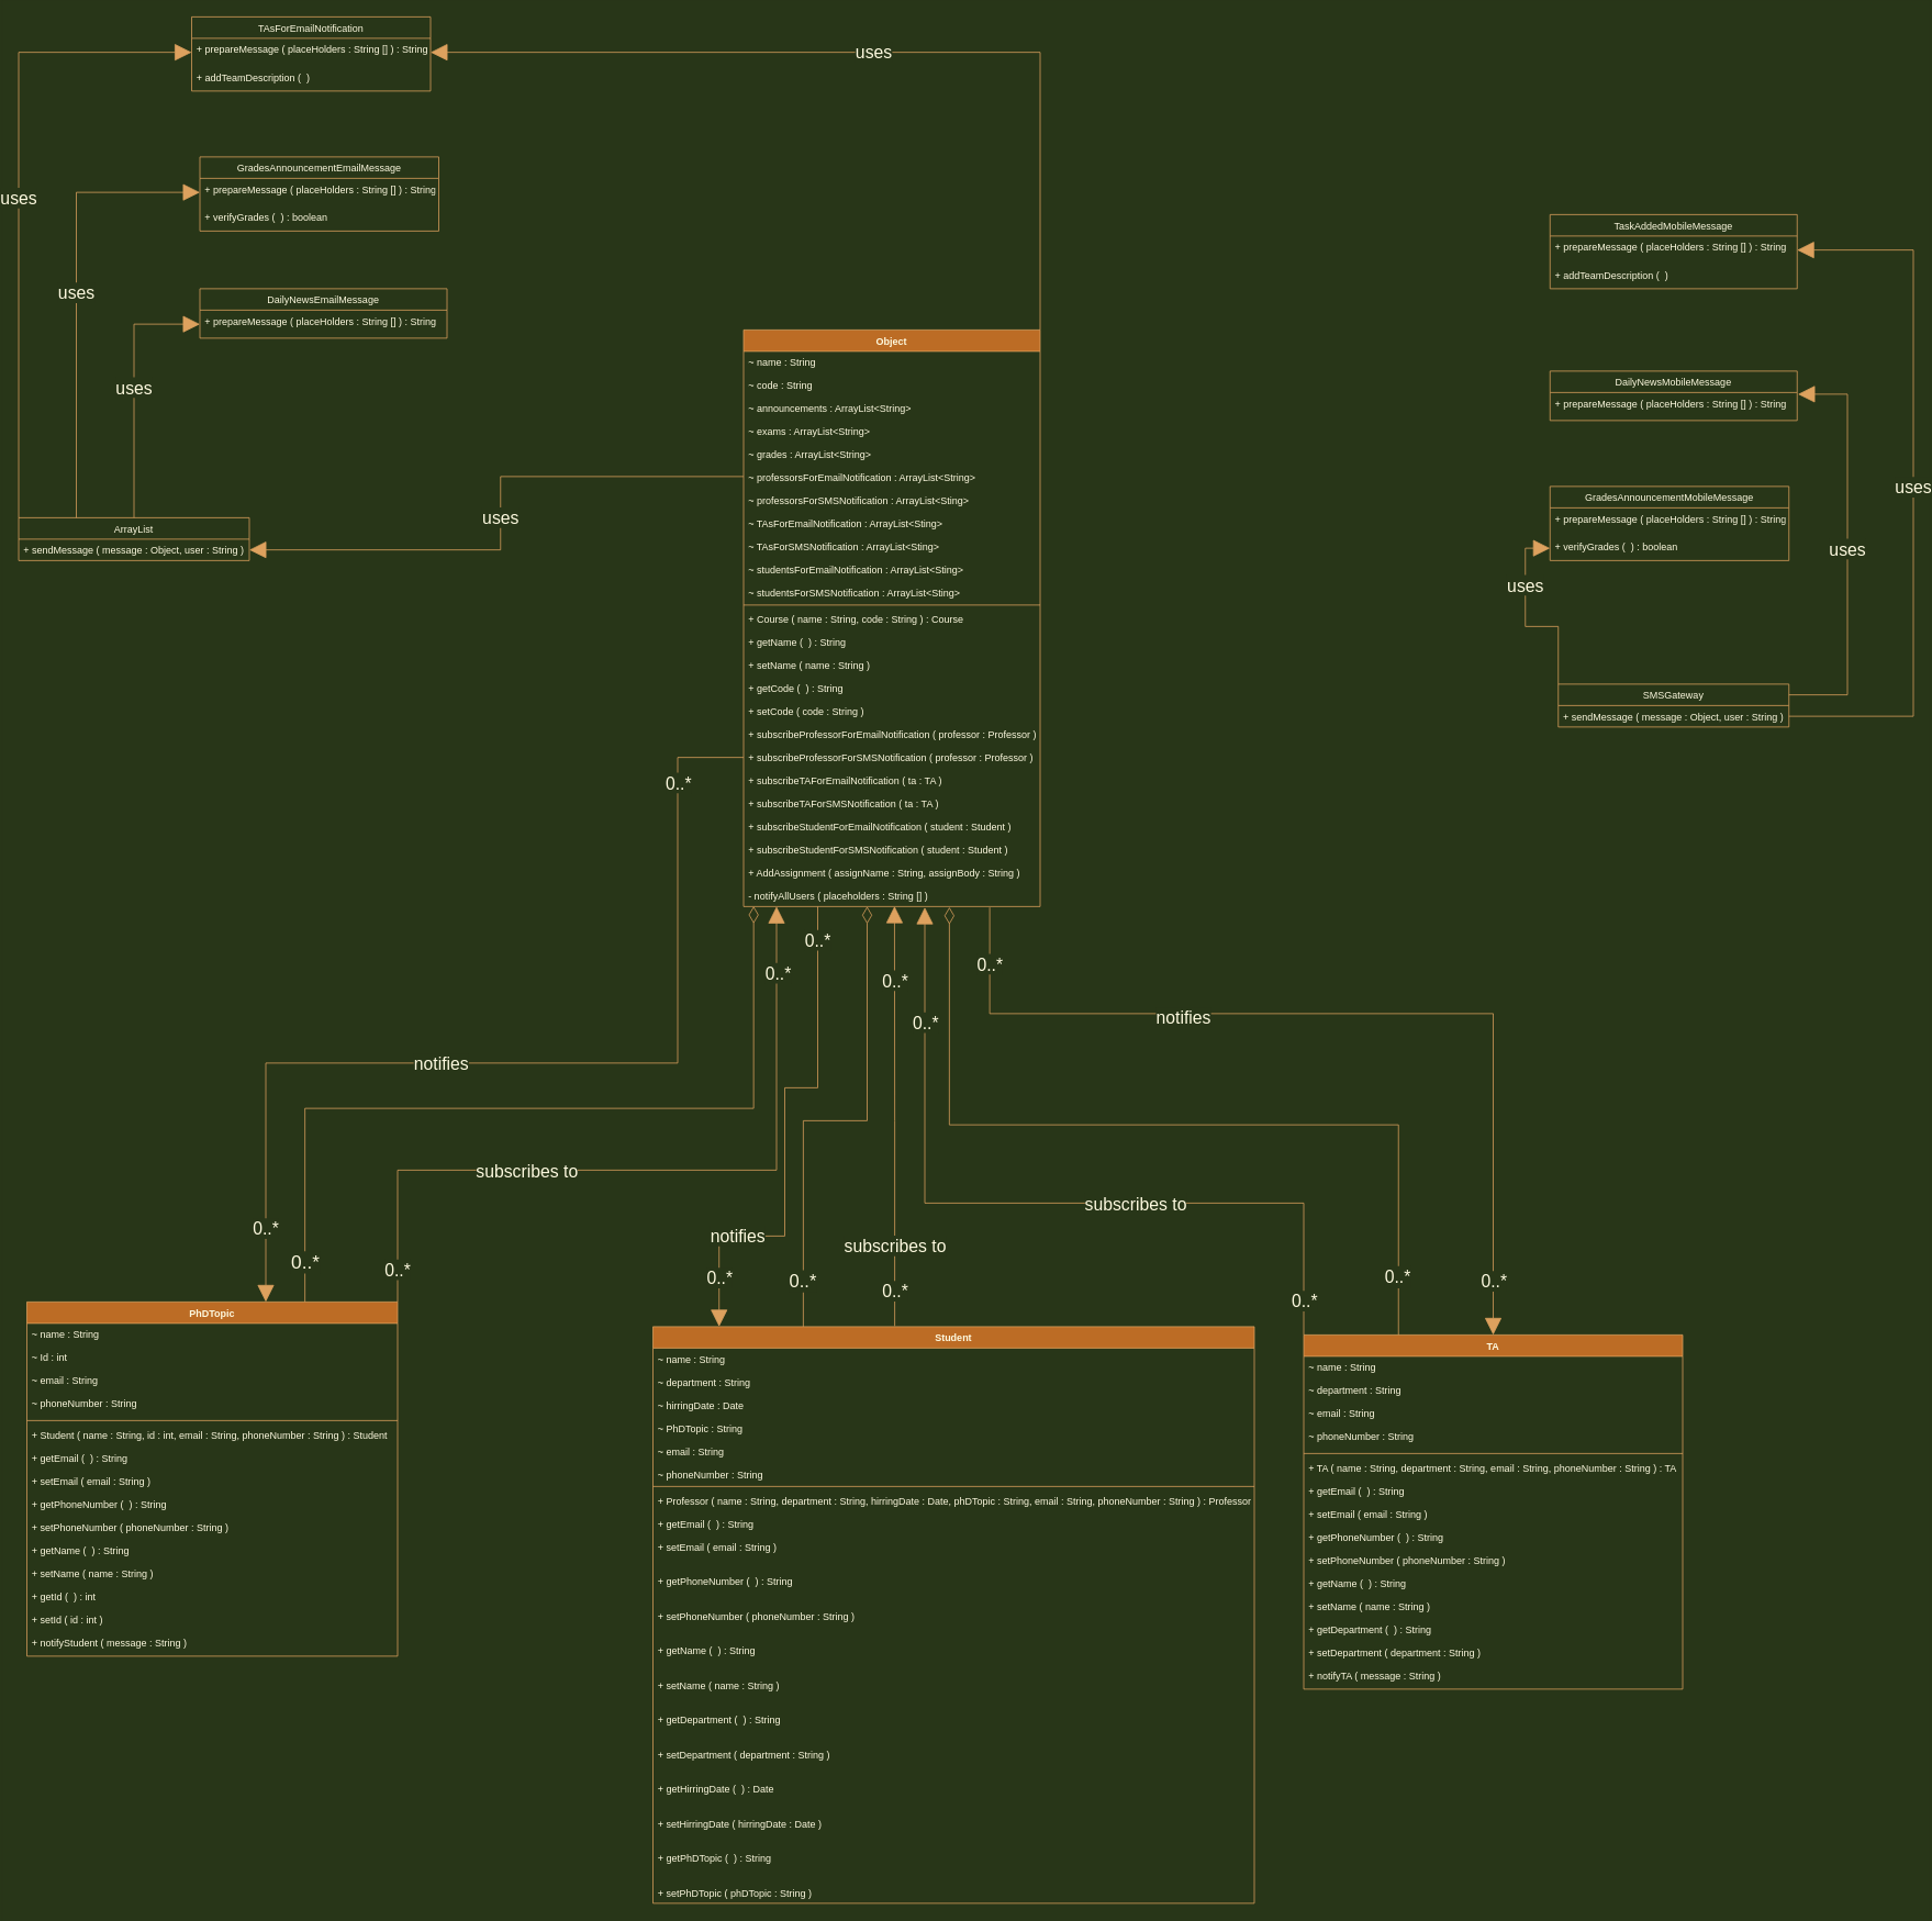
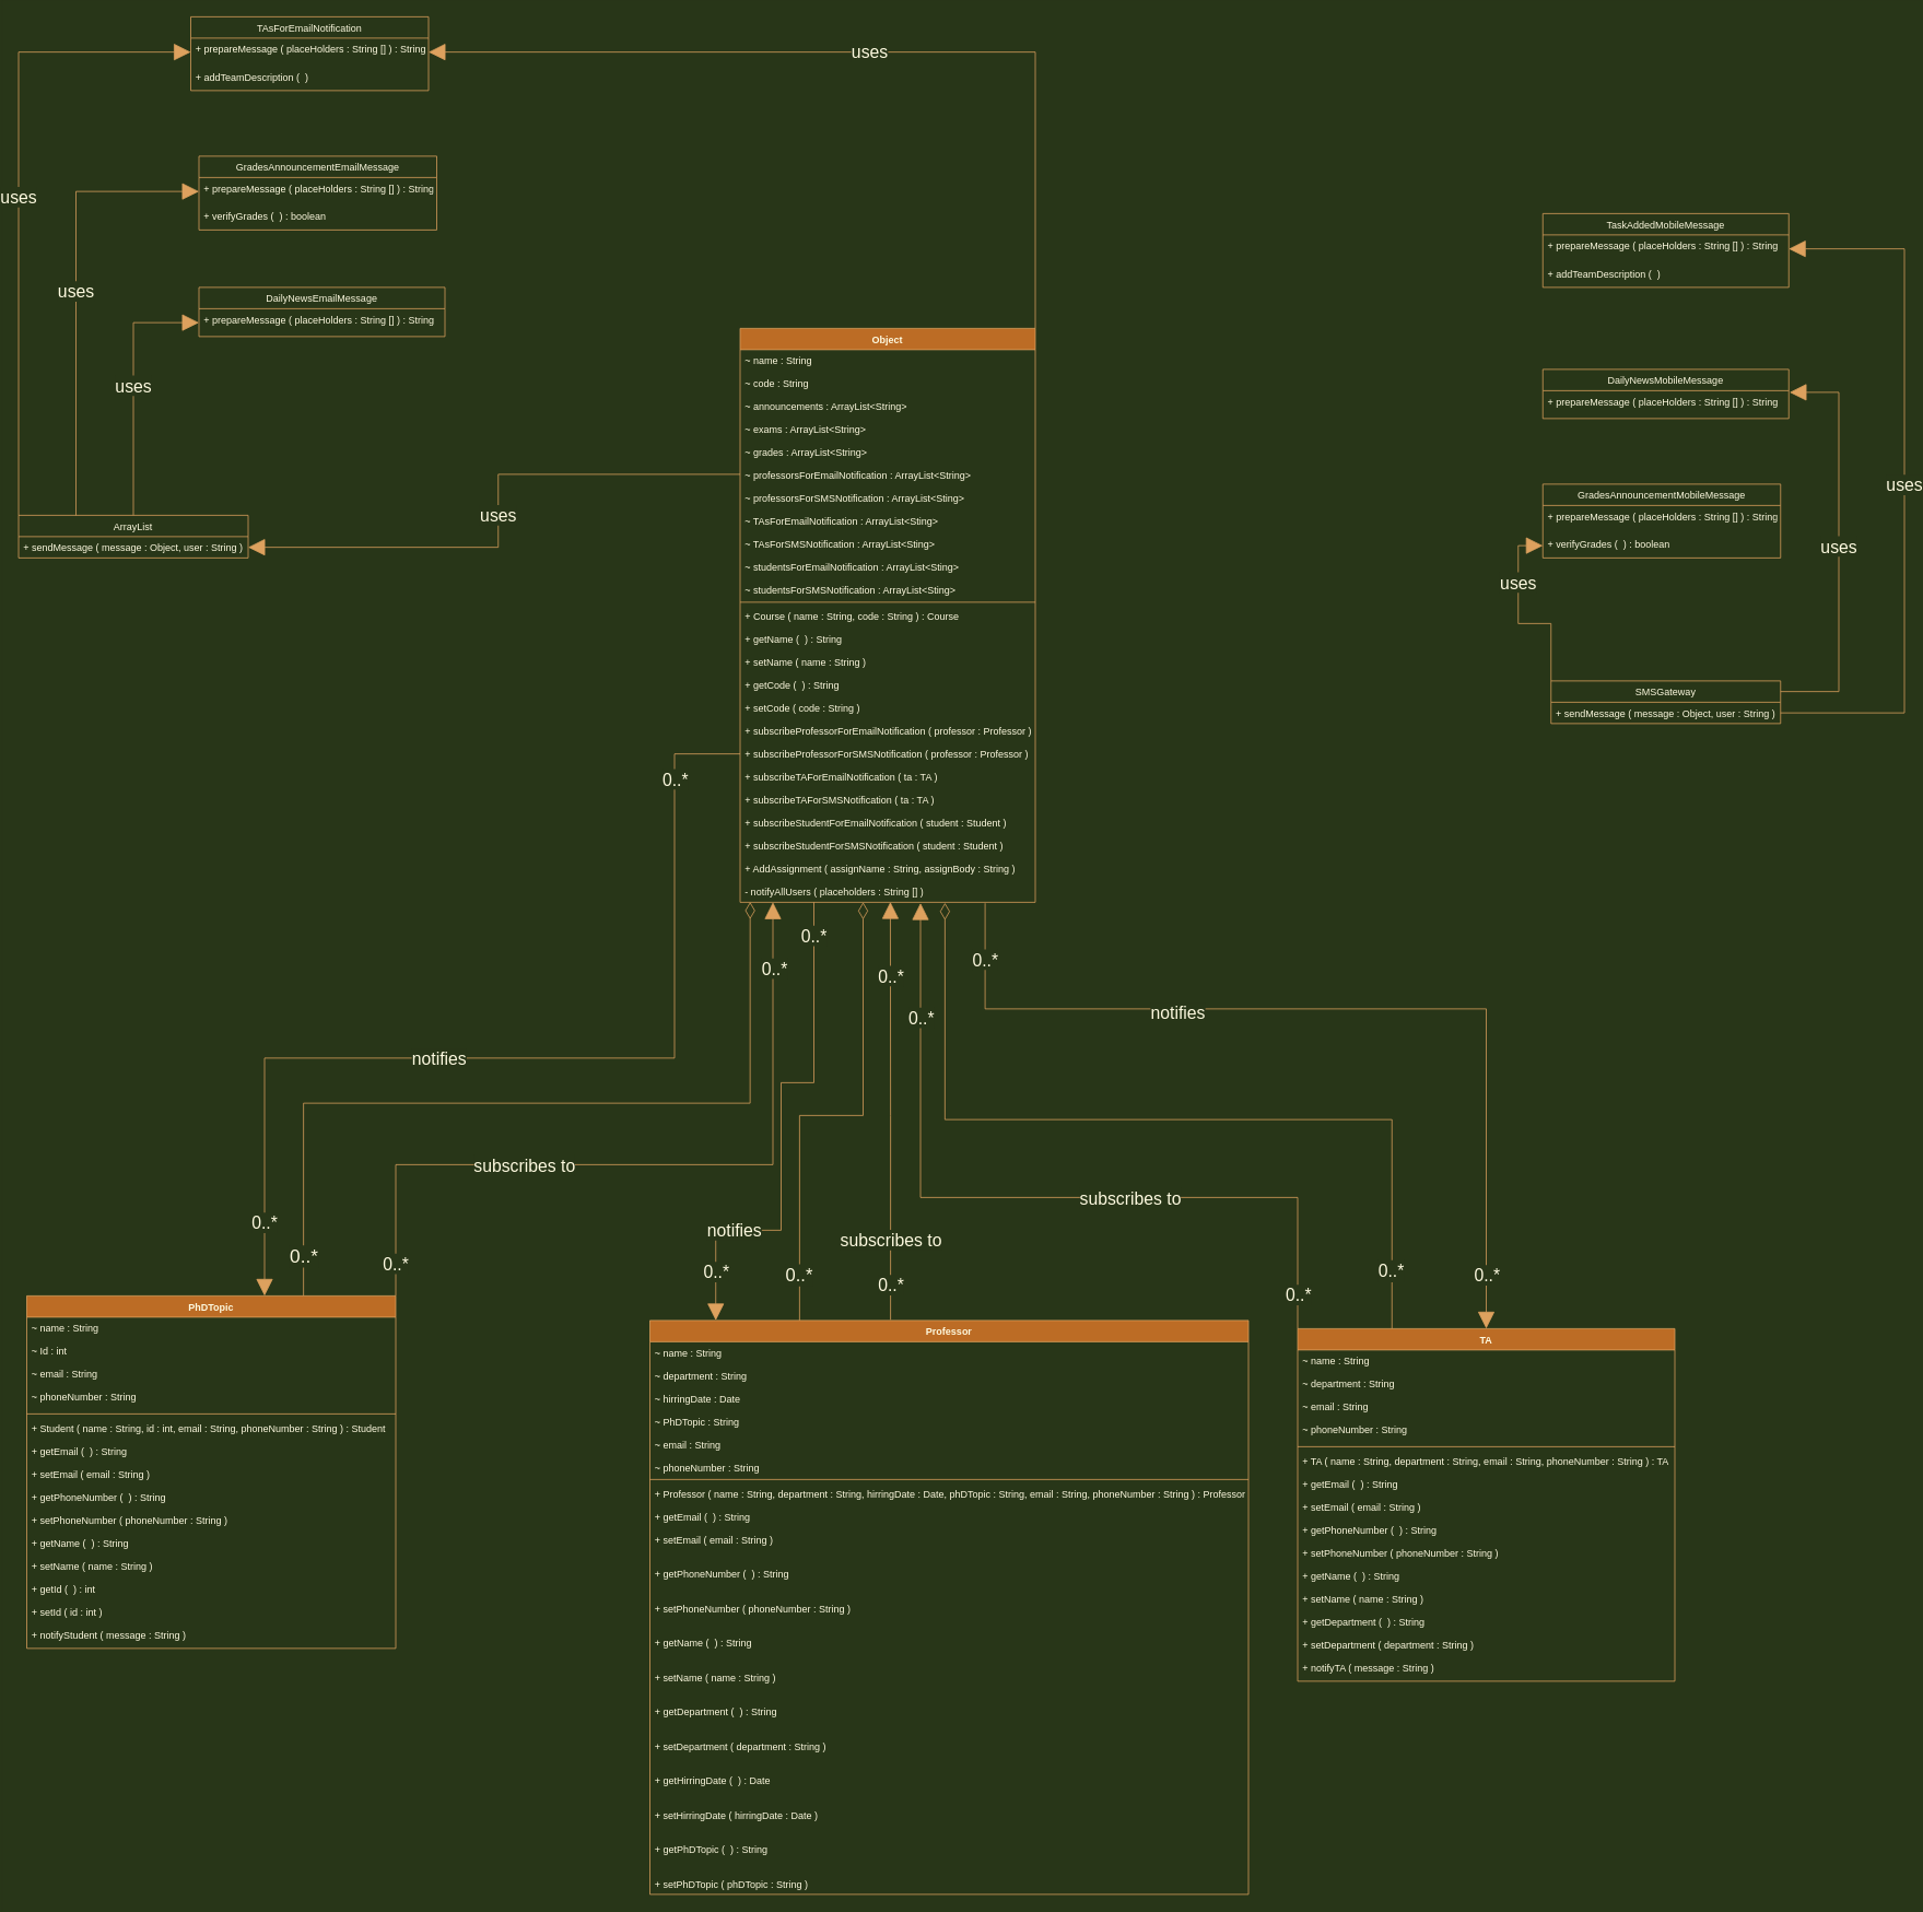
- <mxCell id="14" value="Student" style="swimlane;fontStyle=1;align=center;verticalAlign=top;childLayout=stackLayout;horizontal=1;startSize=26;horizontalStack=0;resizeParent=1;resizeParentMax=0;resizeLast=0;collapsible=1;marginBottom=0;fillColor=#BC6C25;strokeColor=#DDA15E;fontColor=#FEFAE0;" parent="1" vertex="1"><mxGeometry x="790" y="1610" width="730" height="700" as="geometry" /></mxCell>
+ <mxCell id="14" value="Professor" style="swimlane;fontStyle=1;align=center;verticalAlign=top;childLayout=stackLayout;horizontal=1;startSize=26;horizontalStack=0;resizeParent=1;resizeParentMax=0;resizeLast=0;collapsible=1;marginBottom=0;fillColor=#BC6C25;strokeColor=#DDA15E;fontColor=#FEFAE0;" parent="1" vertex="1"><mxGeometry x="790" y="1610" width="730" height="700" as="geometry" /></mxCell>
